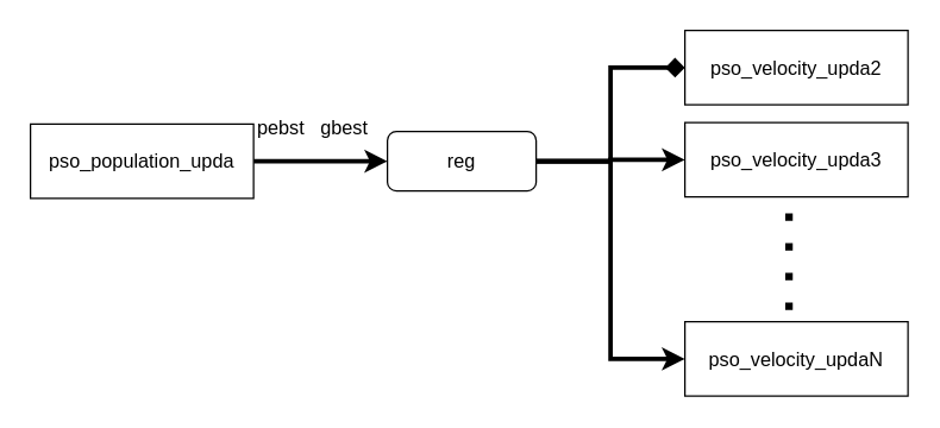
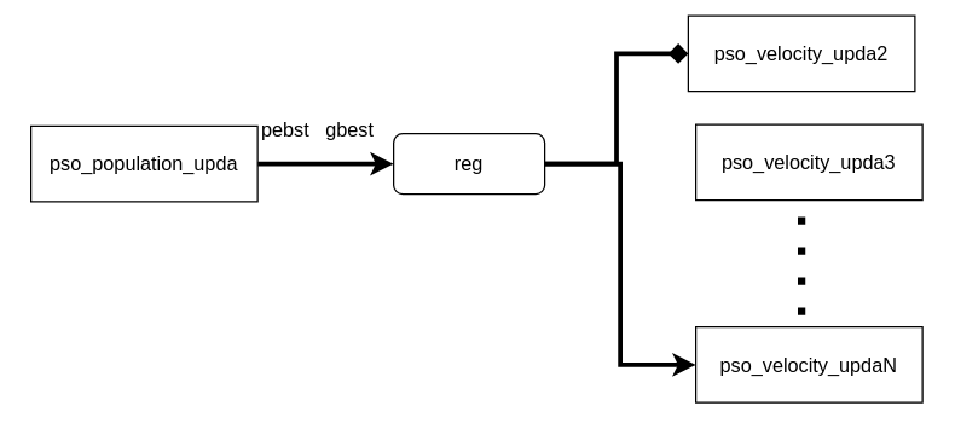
- <mxCell id="8" value="&lt;font style=&quot;font-size: 13px&quot;&gt;pso_velocity_upda2&lt;/font&gt;" style="rounded=0;whiteSpace=wrap;html=1;" vertex="1" parent="1"><mxGeometry x="460" y="20" width="150" height="50" as="geometry" /></mxCell>
+ <mxCell id="8" value="&lt;font style=&quot;font-size: 13px&quot;&gt;pso_velocity_upda2&lt;/font&gt;" style="rounded=0;whiteSpace=wrap;html=1;" vertex="1" parent="1"><mxGeometry x="455" y="10" width="150" height="50" as="geometry" /></mxCell>
- <mxCell id="5" style="edgeStyle=orthogonalEdgeStyle;rounded=0;orthogonalLoop=1;jettySize=auto;html=1;exitX=1;exitY=0.5;exitDx=0;exitDy=0;fontSize=13;strokeWidth=3;" edge="1" parent="1" source="7" target="9"><mxGeometry relative="1" as="geometry" /></mxCell>
